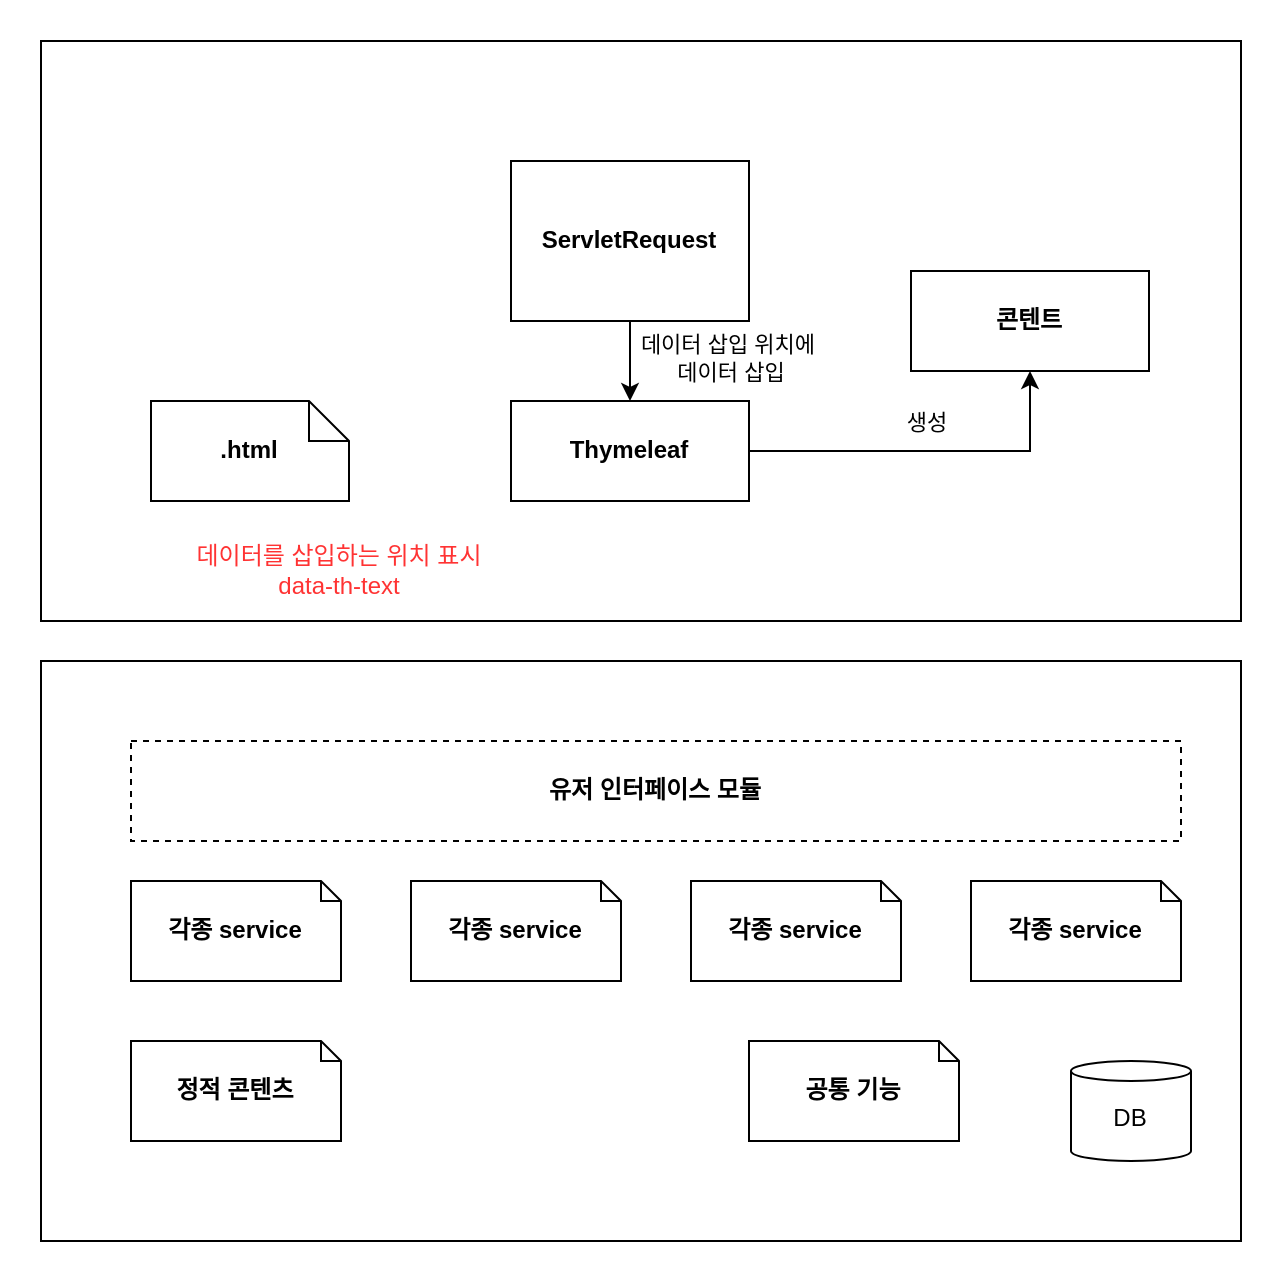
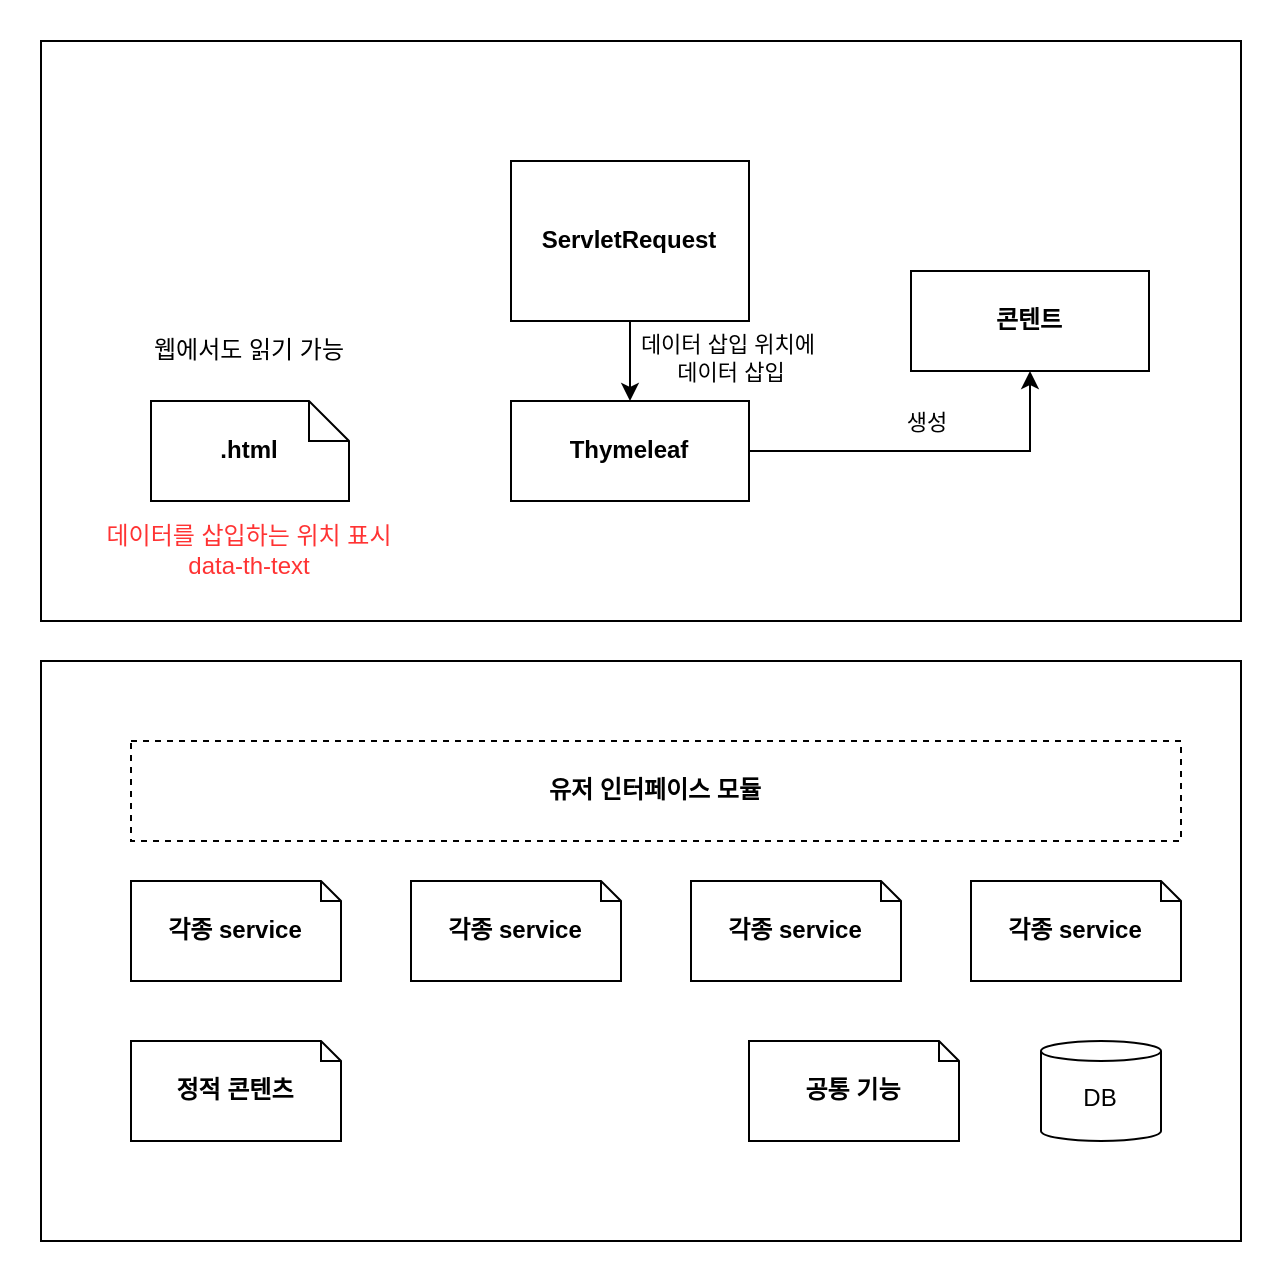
+ <mxCell id="12" value="웹에서도 읽기 가능" style="text;html=1;align=center;verticalAlign=middle;whiteSpace=wrap;rounded=0;" vertex="1" parent="1"><mxGeometry x="50" y="160" width="149" height="30" as="geometry" /></mxCell>
- <mxCell id="11" value="데이터를 삽입하는 위치 표시&lt;div&gt;data-th-text&lt;/div&gt;" style="text;html=1;align=center;verticalAlign=middle;whiteSpace=wrap;rounded=0;fontColor=#FF3333;" vertex="1" parent="1"><mxGeometry x="95" y="270" width="149" height="30" as="geometry" /></mxCell>
+ <mxCell id="11" value="데이터를 삽입하는 위치 표시&lt;div&gt;data-th-text&lt;/div&gt;" style="text;html=1;align=center;verticalAlign=middle;whiteSpace=wrap;rounded=0;fontColor=#FF3333;" vertex="1" parent="1"><mxGeometry x="50" y="260" width="149" height="30" as="geometry" /></mxCell>
- <mxCell id="17" value="DB" style="shape=cylinder3;whiteSpace=wrap;html=1;boundedLbl=1;backgroundOutline=1;size=5;" vertex="1" parent="1"><mxGeometry x="535" y="530" width="60" height="50" as="geometry" /></mxCell>
+ <mxCell id="17" value="DB" style="shape=cylinder3;whiteSpace=wrap;html=1;boundedLbl=1;backgroundOutline=1;size=5;" vertex="1" parent="1"><mxGeometry x="520" y="520" width="60" height="50" as="geometry" /></mxCell>
